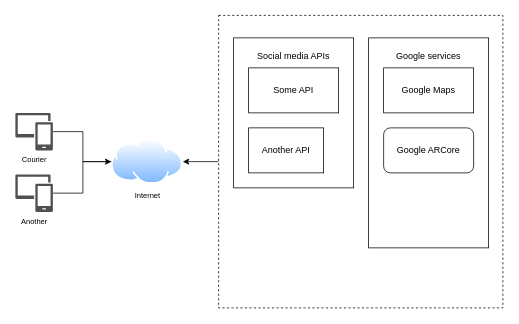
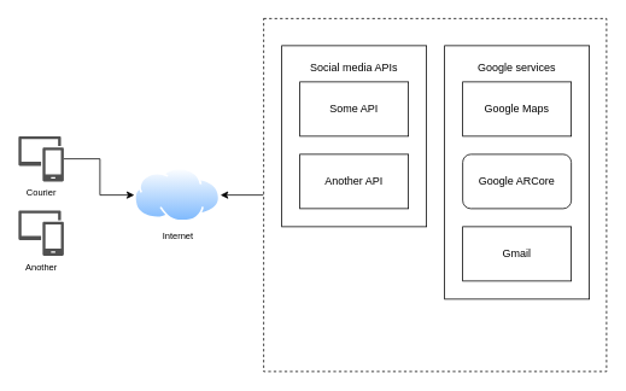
- <mxCell id="11" value="Another API" style="rounded=0;whiteSpace=wrap;html=1;" vertex="1" parent="1"><mxGeometry x="331" y="170" width="100" height="60" as="geometry" /></mxCell>
+ <mxCell id="11" value="Another API" style="rounded=0;whiteSpace=wrap;html=1;" vertex="1" parent="1"><mxGeometry x="331" y="170" width="120" height="60" as="geometry" /></mxCell>
- <mxCell id="14" style="edgeStyle=orthogonalEdgeStyle;rounded=0;orthogonalLoop=1;jettySize=auto;html=1;exitX=1;exitY=0.5;exitDx=0;exitDy=0;exitPerimeter=0;entryX=0;entryY=0.5;entryDx=0;entryDy=0;fontSize=10;endArrow=none;" edge="1" parent="1" source="15" target="13"><mxGeometry relative="1" as="geometry"><Array as="points"><mxPoint x="110" y="175" /><mxPoint x="110" y="215" /></Array></mxGeometry></mxCell>
+ <mxCell id="14" style="edgeStyle=orthogonalEdgeStyle;rounded=0;orthogonalLoop=1;jettySize=auto;html=1;exitX=1;exitY=0.5;exitDx=0;exitDy=0;exitPerimeter=0;entryX=0;entryY=0.5;entryDx=0;entryDy=0;fontSize=10;" edge="1" parent="1" source="15" target="13"><mxGeometry relative="1" as="geometry"><Array as="points"><mxPoint x="110" y="175" /><mxPoint x="110" y="215" /></Array></mxGeometry></mxCell>
- <mxCell id="16" style="edgeStyle=orthogonalEdgeStyle;rounded=0;orthogonalLoop=1;jettySize=auto;html=1;exitX=1;exitY=0.5;exitDx=0;exitDy=0;exitPerimeter=0;fontSize=10;entryX=0;entryY=0.5;entryDx=0;entryDy=0;" edge="1" parent="1" source="17" target="13"><mxGeometry relative="1" as="geometry"><mxPoint x="150" y="210" as="targetPoint" /><Array as="points"><mxPoint x="110" y="257" /><mxPoint x="110" y="215" /></Array></mxGeometry></mxCell>
+ <mxCell id="12" value="Gmail" style="rounded=0;whiteSpace=wrap;html=1;" vertex="1" parent="1"><mxGeometry x="511" y="250" width="120" height="60" as="geometry" /></mxCell>
